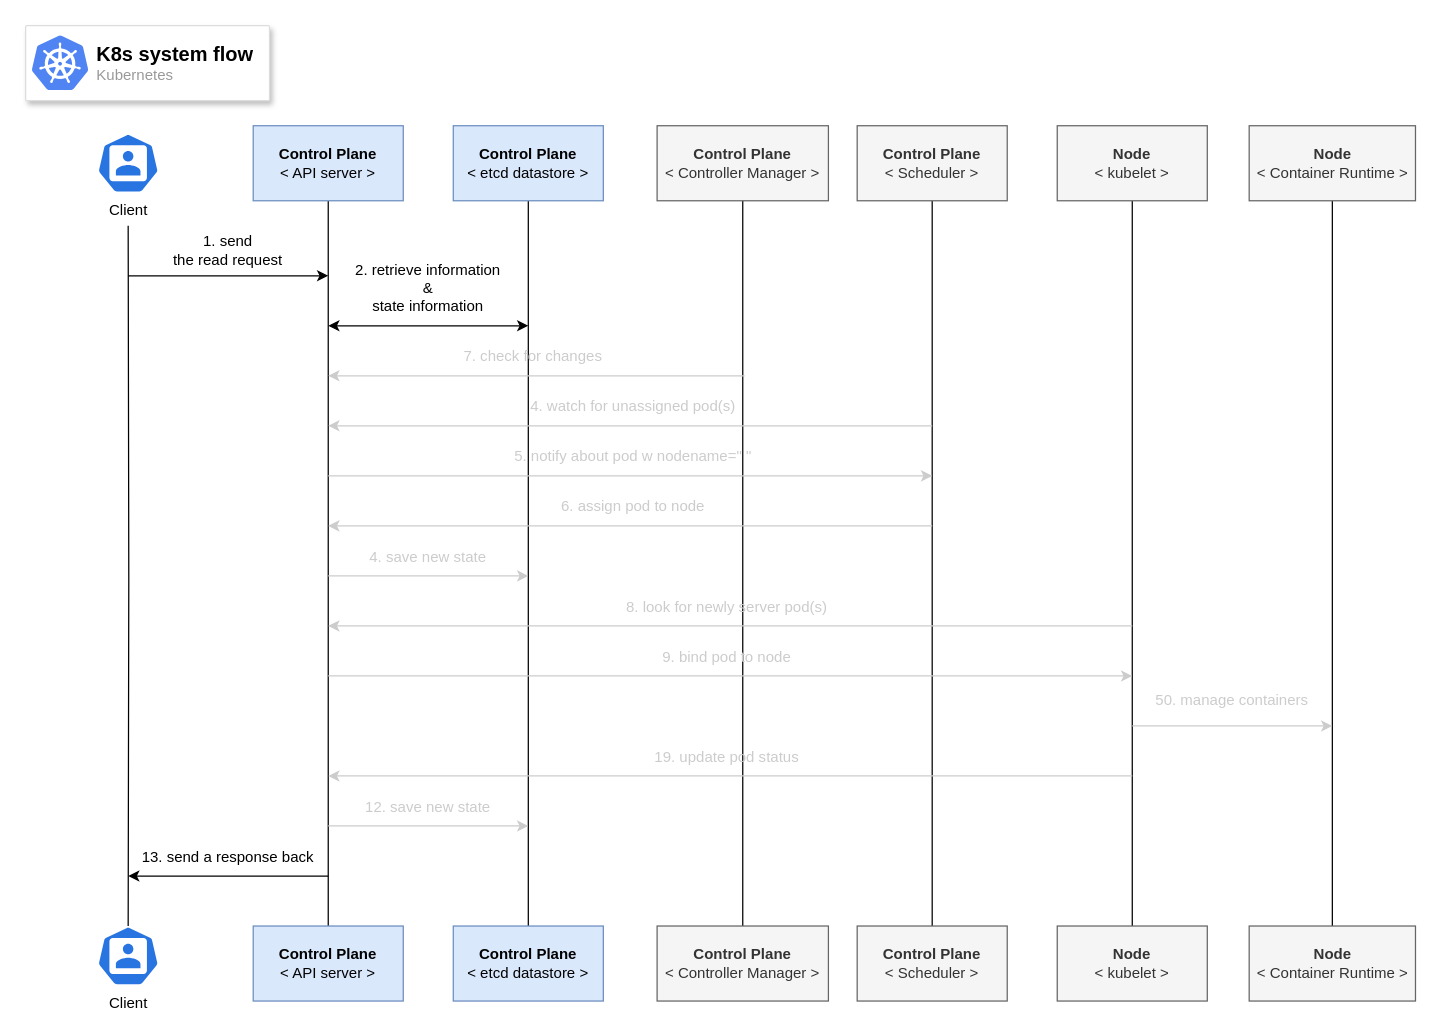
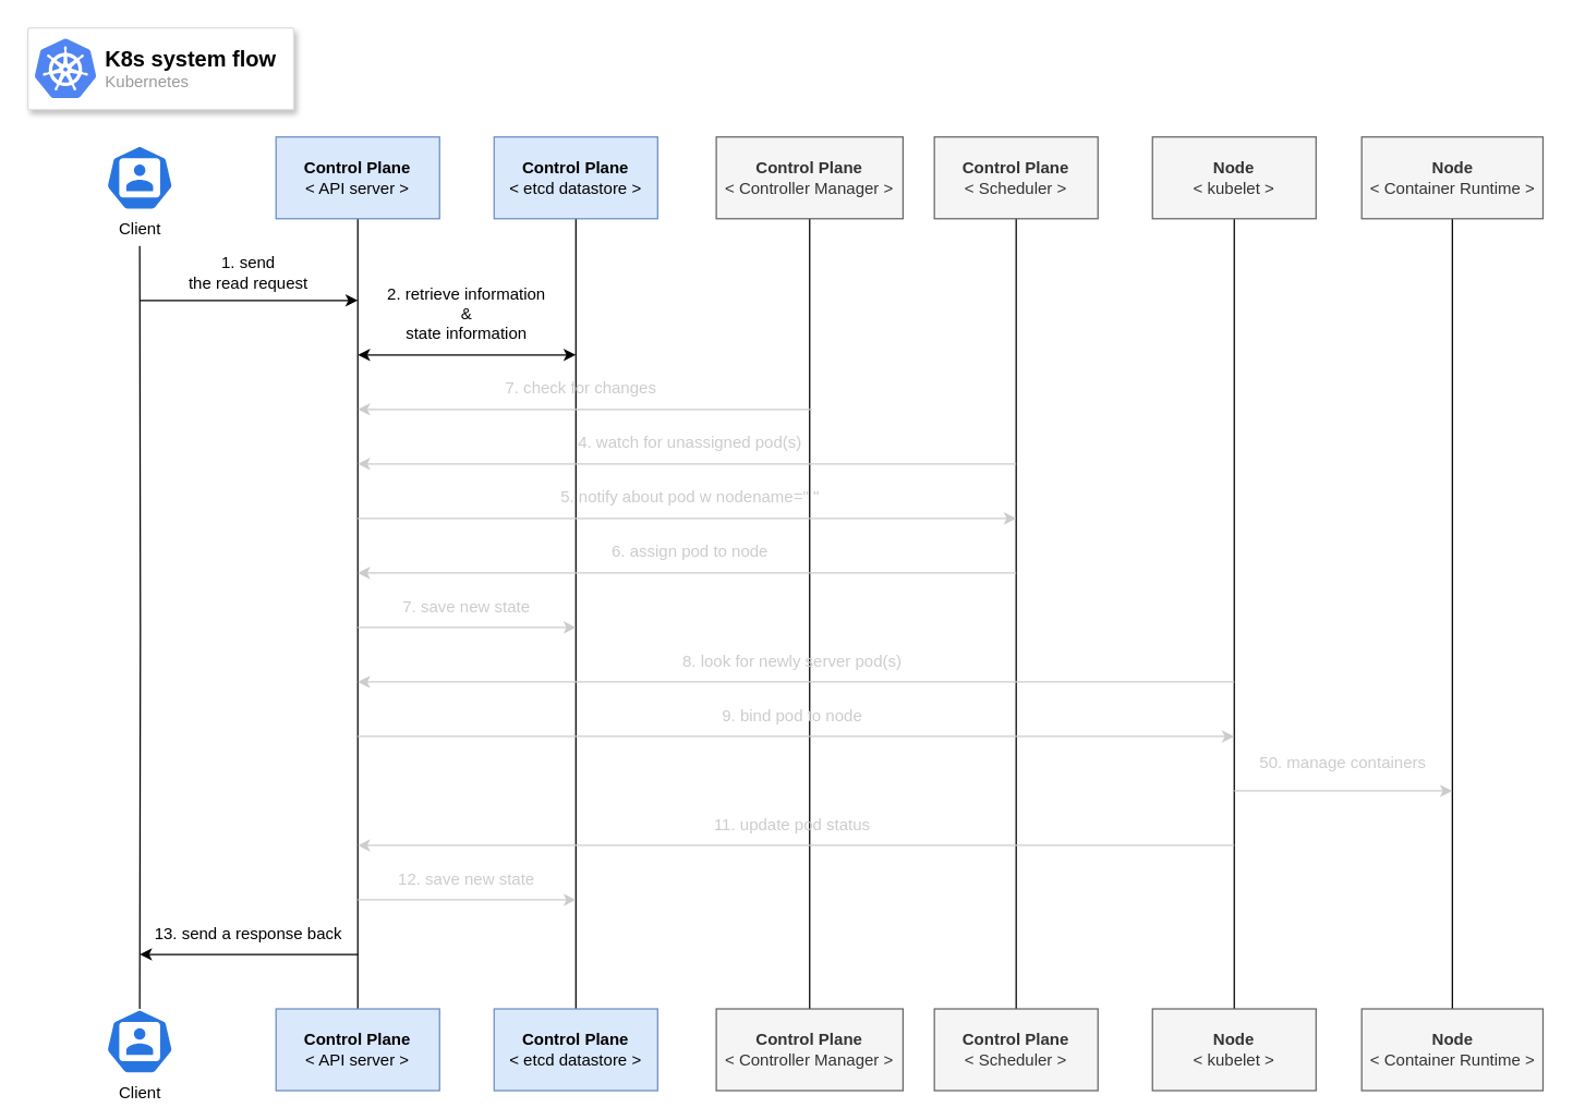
- <mxCell id="40" value="4. save new state" style="text;html=1;strokeColor=none;fillColor=none;align=center;verticalAlign=middle;whiteSpace=wrap;rounded=0;fontColor=#CCCCCC;" vertex="1" parent="1"><mxGeometry x="272" y="440" width="140" height="10" as="geometry" /></mxCell>
+ <mxCell id="40" value="7. save new state" style="text;html=1;strokeColor=none;fillColor=none;align=center;verticalAlign=middle;whiteSpace=wrap;rounded=0;fontColor=#CCCCCC;" vertex="1" parent="1"><mxGeometry x="272" y="440" width="140" height="10" as="geometry" /></mxCell>
- <mxCell id="49" value="19. update pod status" style="text;html=1;strokeColor=none;fillColor=none;align=center;verticalAlign=middle;whiteSpace=wrap;rounded=0;fontColor=#CCCCCC;" vertex="1" parent="1"><mxGeometry x="272" y="600" width="618" height="10" as="geometry" /></mxCell>
+ <mxCell id="49" value="11. update pod status" style="text;html=1;strokeColor=none;fillColor=none;align=center;verticalAlign=middle;whiteSpace=wrap;rounded=0;fontColor=#CCCCCC;" vertex="1" parent="1"><mxGeometry x="272" y="600" width="618" height="10" as="geometry" /></mxCell>
